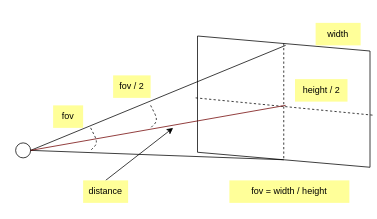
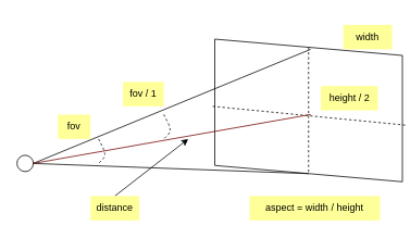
- <mxCell id="13" value="fov / 2" style="text;html=1;strokeColor=none;fillColor=#FFFF99;align=center;verticalAlign=middle;whiteSpace=wrap;rounded=0;fontColor=#000000;" vertex="1" parent="1"><mxGeometry x="150" y="100" width="50" height="30" as="geometry" /></mxCell>
+ <mxCell id="13" value="fov / 1" style="text;html=1;strokeColor=none;fillColor=#FFFF99;align=center;verticalAlign=middle;whiteSpace=wrap;rounded=0;fontColor=#000000;" vertex="1" parent="1"><mxGeometry x="150" y="100" width="50" height="30" as="geometry" /></mxCell>
- <mxCell id="17" value="fov = width / height" style="text;html=1;strokeColor=none;fillColor=#FFFF99;align=center;verticalAlign=middle;whiteSpace=wrap;rounded=0;fontColor=#000000;" vertex="1" parent="1"><mxGeometry x="305" y="240" width="160" height="30" as="geometry" /></mxCell>
+ <mxCell id="17" value="aspect = width / height" style="text;html=1;strokeColor=none;fillColor=#FFFF99;align=center;verticalAlign=middle;whiteSpace=wrap;rounded=0;fontColor=#000000;" vertex="1" parent="1"><mxGeometry x="305" y="240" width="160" height="30" as="geometry" /></mxCell>
